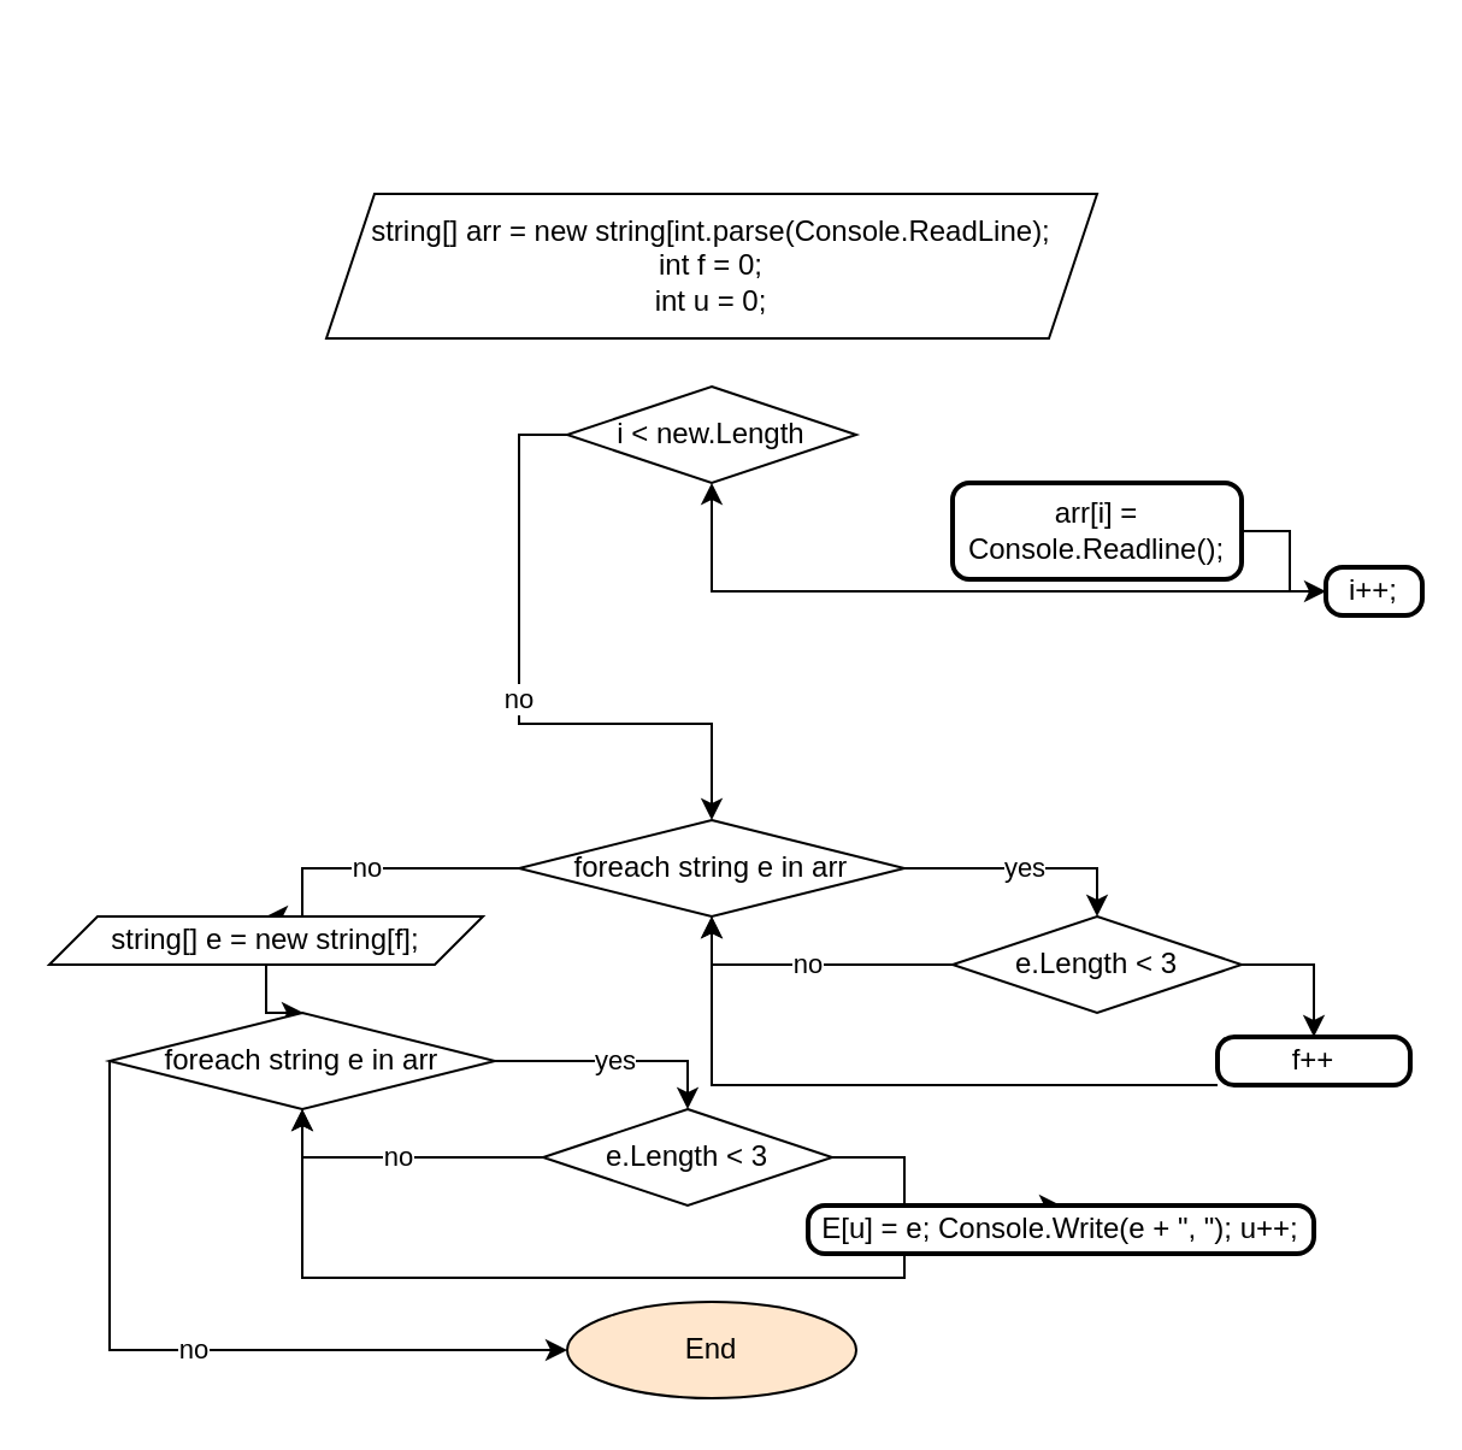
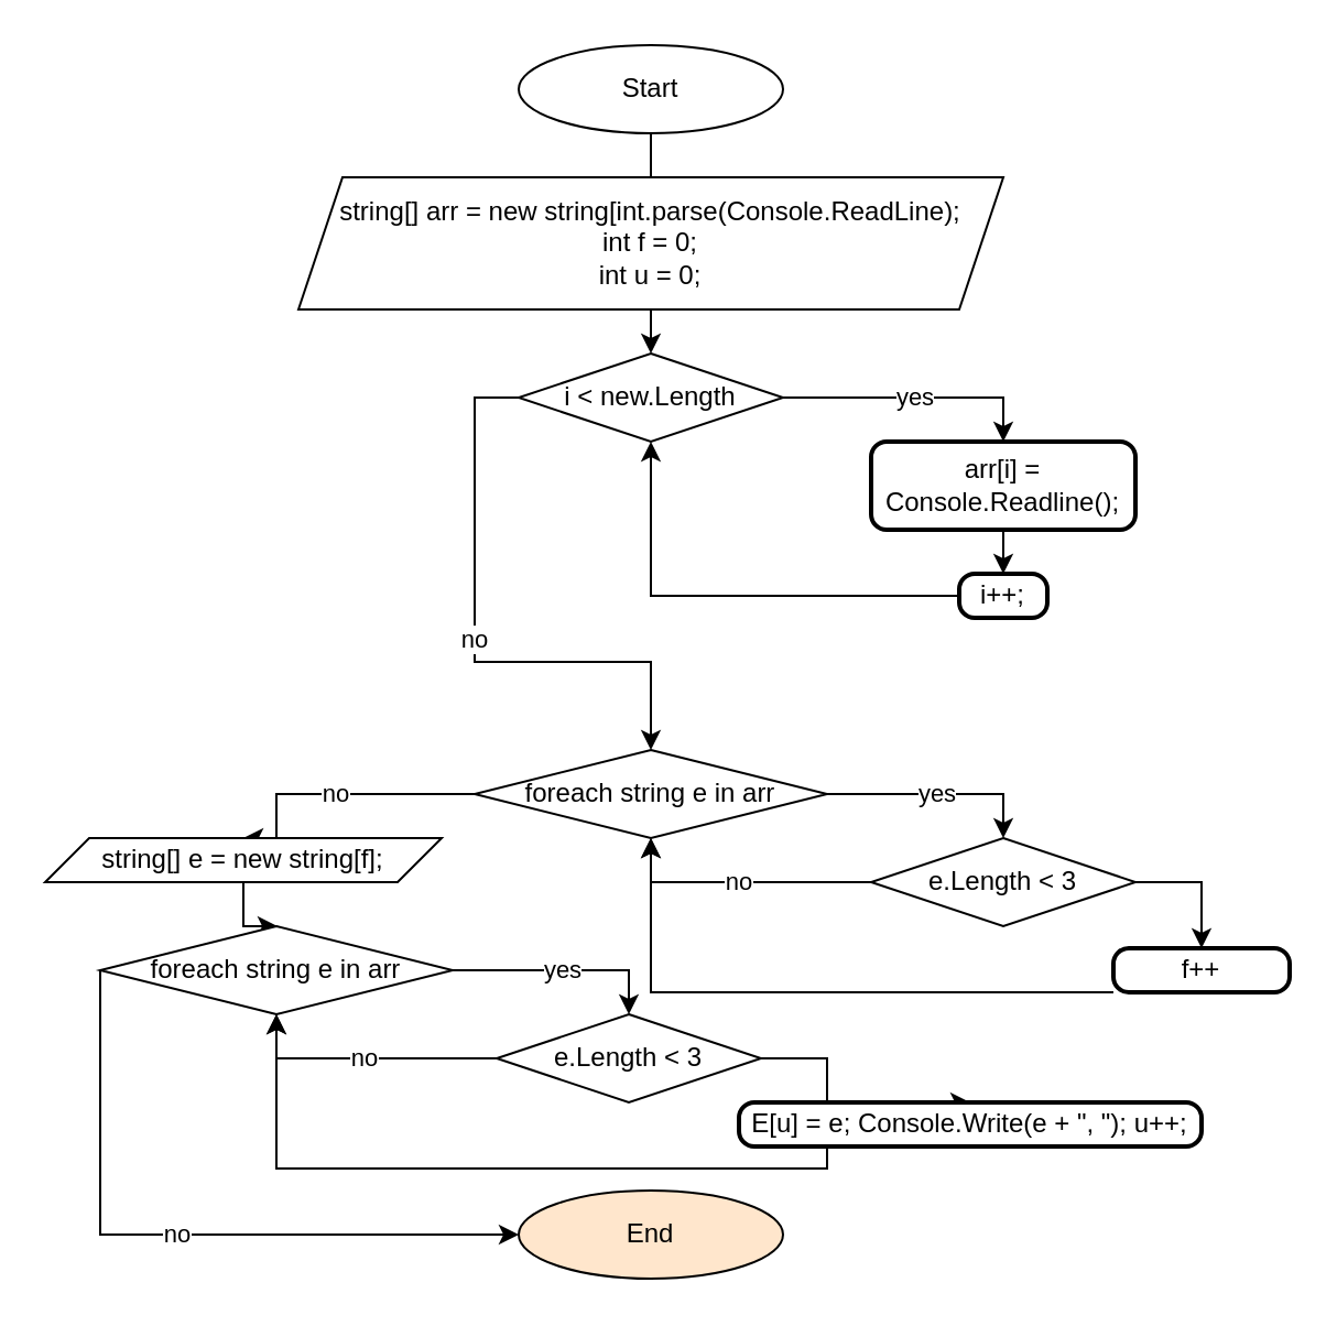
+ <mxCell id="3" value="Start" style="ellipse;whiteSpace=wrap;html=1;" vertex="1" parent="1"><mxGeometry x="235" width="120" height="40" as="geometry" y="20" /></mxCell>
+ <mxCell id="2" value="" style="edgeStyle=orthogonalEdgeStyle;rounded=0;orthogonalLoop=1;jettySize=auto;html=1;" edge="1" parent="1" source="3" target="7"><mxGeometry relative="1" as="geometry" /></mxCell>
+ <mxCell id="5" value="yes" style="edgeStyle=orthogonalEdgeStyle;rounded=0;orthogonalLoop=1;jettySize=auto;html=1;entryX=0.5;entryY=0;entryDx=0;entryDy=0;" edge="1" parent="1" source="7" target="9"><mxGeometry relative="1" as="geometry" /></mxCell>
- <mxCell id="11" value="i++;" style="rounded=1;whiteSpace=wrap;html=1;absoluteArcSize=1;arcSize=14;strokeWidth=2;" vertex="1" parent="1"><mxGeometry x="550" y="235" width="40" height="20" as="geometry" /></mxCell>
+ <mxCell id="11" value="i++;" style="rounded=1;whiteSpace=wrap;html=1;absoluteArcSize=1;arcSize=14;strokeWidth=2;" vertex="1" parent="1"><mxGeometry x="435" y="260" width="40" height="20" as="geometry" /></mxCell>
